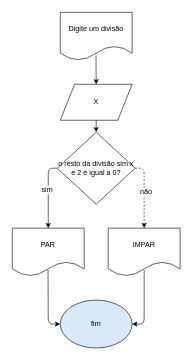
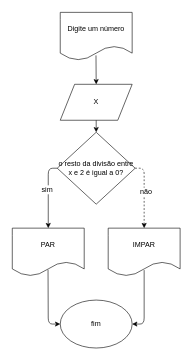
- <mxCell id="2" value="Digite um divisão" style="shape=document;whiteSpace=wrap;html=1;boundedLbl=1;" vertex="1" parent="1"><mxGeometry x="100" y="20" width="120" height="80" as="geometry" /></mxCell>
+ <mxCell id="2" value="Digite um número" style="shape=document;whiteSpace=wrap;html=1;boundedLbl=1;" vertex="1" parent="1"><mxGeometry x="100" y="20" width="120" height="80" as="geometry" /></mxCell>
- <mxCell id="4" value="o resto da divisão sim x e 2 é igual a 0?" style="rhombus;whiteSpace=wrap;html=1;" vertex="1" parent="1"><mxGeometry x="95" y="220" width="130" height="120" as="geometry" /></mxCell>
+ <mxCell id="4" value="o resto da divisão entre x e 2 é igual a 0?" style="rhombus;whiteSpace=wrap;html=1;" vertex="1" parent="1"><mxGeometry x="95" y="220" width="130" height="120" as="geometry" /></mxCell>
- <mxCell id="7" value="fim" style="ellipse;whiteSpace=wrap;html=1;fillColor=#dae8fc;" vertex="1" parent="1"><mxGeometry x="100" y="500" width="120" height="80" as="geometry" /></mxCell>
+ <mxCell id="7" value="fim" style="ellipse;whiteSpace=wrap;html=1;" vertex="1" parent="1"><mxGeometry x="100" y="500" width="120" height="80" as="geometry" /></mxCell>
